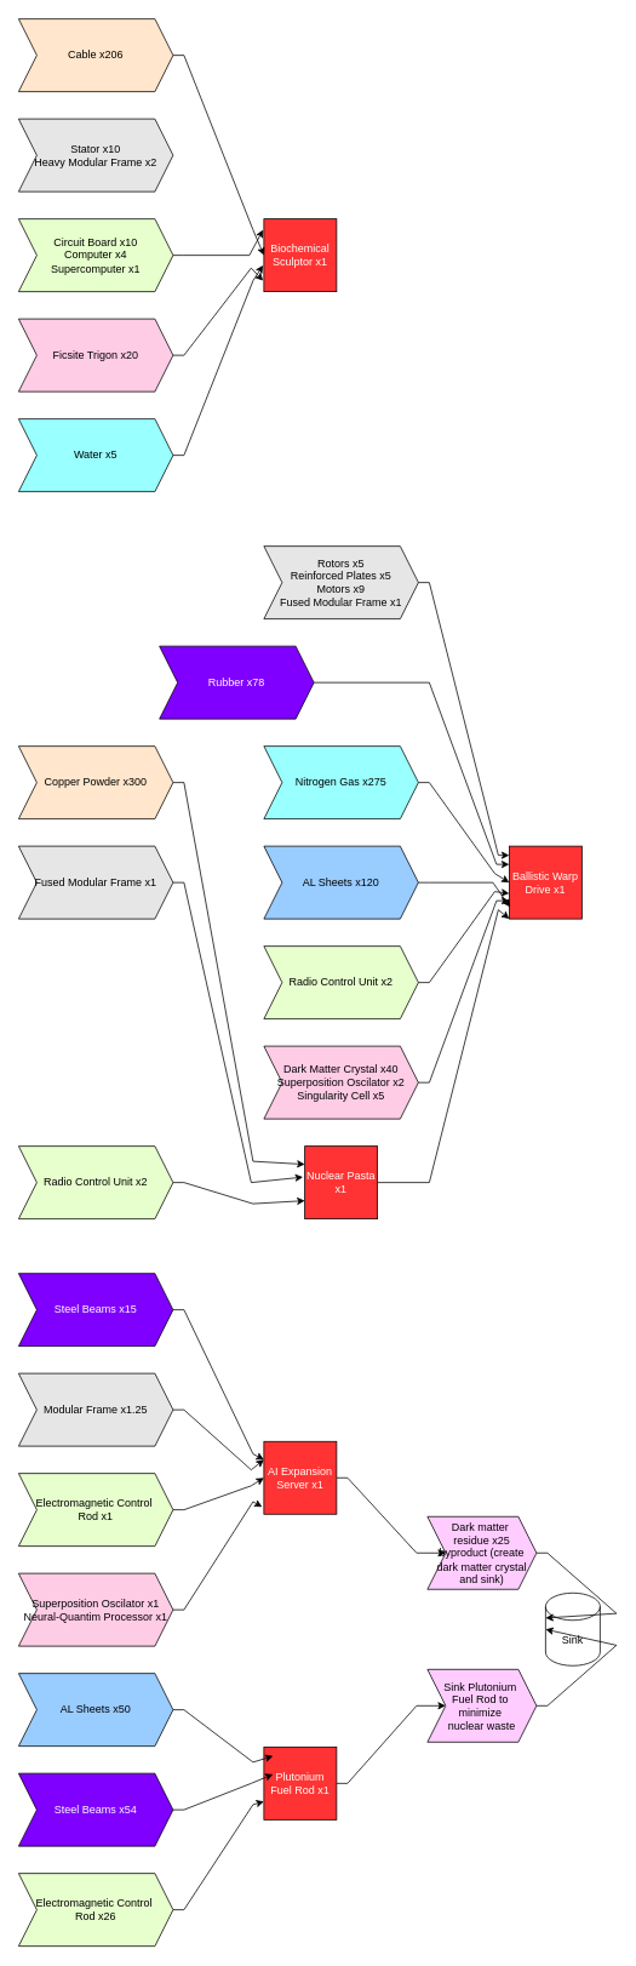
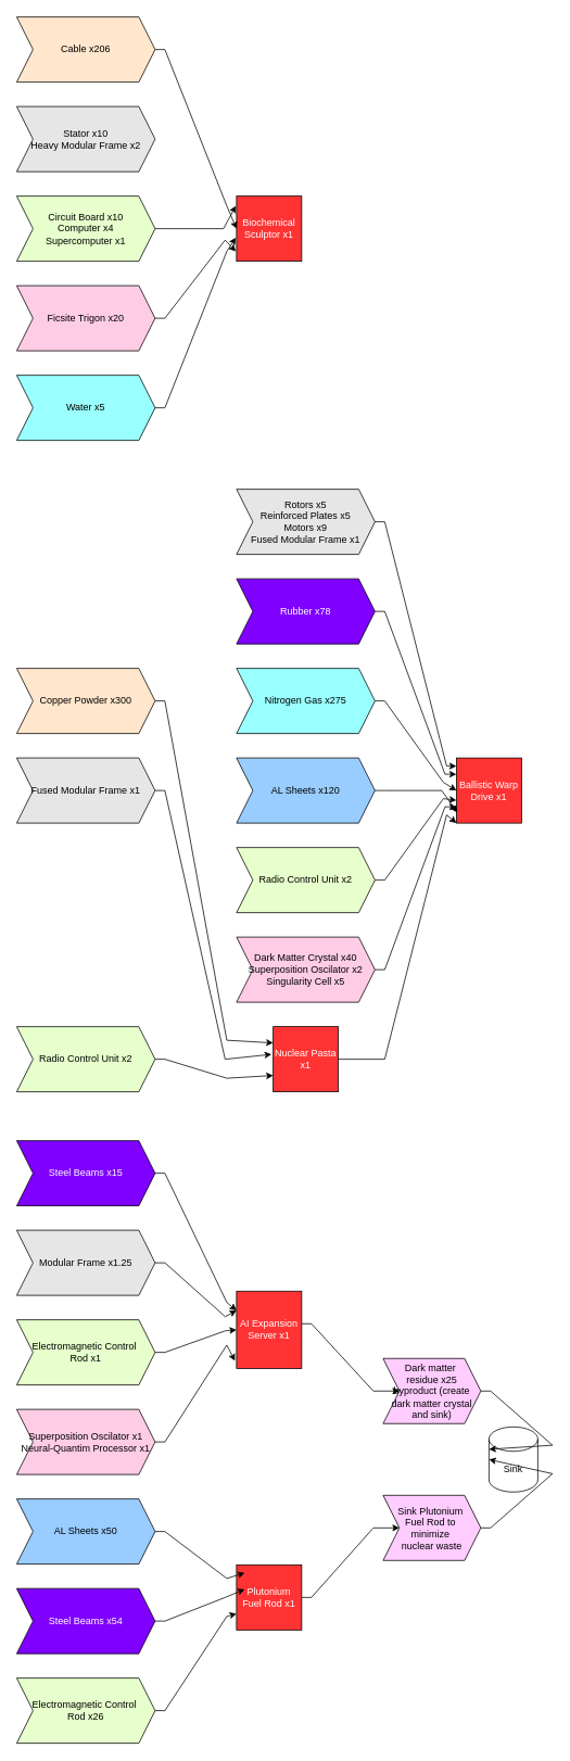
- <mxCell id="10" value="&lt;font color=&quot;#ffffff&quot;&gt;Rubber x78&lt;/font&gt;" style="shape=step;perimeter=stepPerimeter;whiteSpace=wrap;html=1;fixedSize=1;fillColor=#7F00FF;" vertex="1" parent="1"><mxGeometry x="175" y="710" width="170" height="80" as="geometry" /></mxCell>
+ <mxCell id="10" value="&lt;font color=&quot;#ffffff&quot;&gt;Rubber x78&lt;/font&gt;" style="shape=step;perimeter=stepPerimeter;whiteSpace=wrap;html=1;fixedSize=1;fillColor=#7F00FF;" vertex="1" parent="1"><mxGeometry x="290" y="710" width="170" height="80" as="geometry" /></mxCell>
- <mxCell id="7" value="AI Expansion Server x1" style="whiteSpace=wrap;html=1;aspect=fixed;fillColor=#FF3333;fontColor=#FFFFFF;" vertex="1" parent="1"><mxGeometry x="290" y="1584.843" width="80" height="80" as="geometry" /></mxCell>
+ <mxCell id="7" value="AI Expansion Server x1" style="whiteSpace=wrap;html=1;aspect=fixed;fillColor=#FF3333;fontColor=#FFFFFF;" vertex="1" parent="1"><mxGeometry x="290" y="1584.843" width="80" height="95" as="geometry" /></mxCell>
